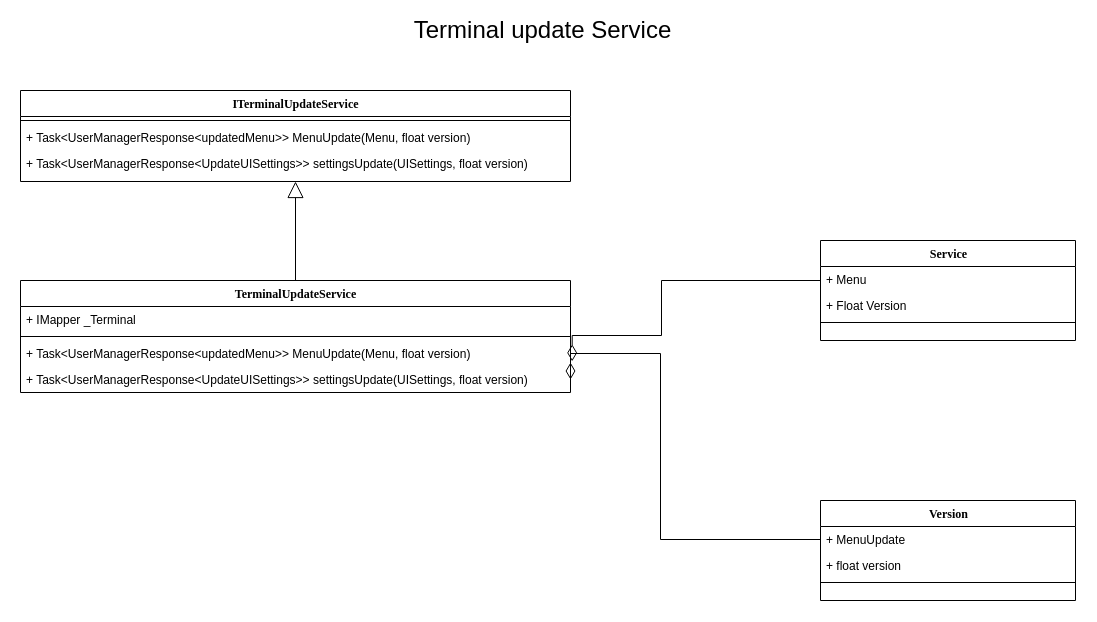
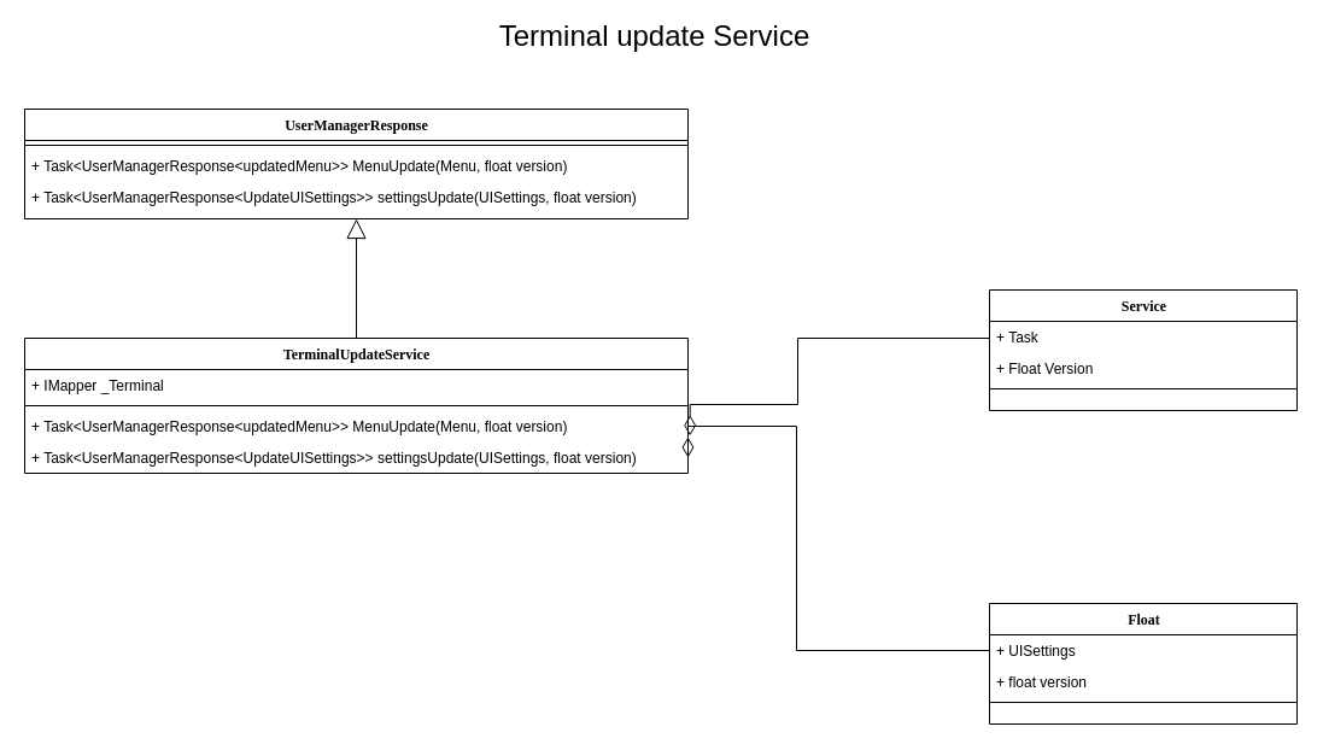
- <mxCell id="15" value="ITerminalUpdateService" style="swimlane;html=1;fontStyle=1;align=center;verticalAlign=top;childLayout=stackLayout;horizontal=1;startSize=26;horizontalStack=0;resizeParent=1;resizeLast=0;collapsible=1;marginBottom=0;swimlaneFillColor=#ffffff;rounded=0;shadow=0;comic=0;labelBackgroundColor=none;strokeWidth=1;fillColor=none;fontFamily=Verdana;fontSize=12" vertex="1" parent="1"><mxGeometry x="20" y="90" width="550" height="91" as="geometry" /></mxCell>
+ <mxCell id="15" value="UserManagerResponse" style="swimlane;html=1;fontStyle=1;align=center;verticalAlign=top;childLayout=stackLayout;horizontal=1;startSize=26;horizontalStack=0;resizeParent=1;resizeLast=0;collapsible=1;marginBottom=0;swimlaneFillColor=#ffffff;rounded=0;shadow=0;comic=0;labelBackgroundColor=none;strokeWidth=1;fillColor=none;fontFamily=Verdana;fontSize=12" vertex="1" parent="1"><mxGeometry x="20" y="90" width="550" height="91" as="geometry" /></mxCell>
- <mxCell id="20" value="+ Menu&amp;nbsp;" style="text;html=1;strokeColor=none;fillColor=none;align=left;verticalAlign=top;spacingLeft=4;spacingRight=4;whiteSpace=wrap;overflow=hidden;rotatable=0;points=[[0,0.5],[1,0.5]];portConstraint=eastwest;" vertex="1" parent="19"><mxGeometry y="26" width="255" height="26" as="geometry" /></mxCell>
+ <mxCell id="20" value="+ Task&amp;nbsp;" style="text;html=1;strokeColor=none;fillColor=none;align=left;verticalAlign=top;spacingLeft=4;spacingRight=4;whiteSpace=wrap;overflow=hidden;rotatable=0;points=[[0,0.5],[1,0.5]];portConstraint=eastwest;" vertex="1" parent="19"><mxGeometry y="26" width="255" height="26" as="geometry" /></mxCell>
- <mxCell id="9" value="Version" style="swimlane;html=1;fontStyle=1;align=center;verticalAlign=top;childLayout=stackLayout;horizontal=1;startSize=26;horizontalStack=0;resizeParent=1;resizeLast=0;collapsible=1;marginBottom=0;swimlaneFillColor=#ffffff;rounded=0;shadow=0;comic=0;labelBackgroundColor=none;strokeWidth=1;fillColor=none;fontFamily=Verdana;fontSize=12" vertex="1" parent="1"><mxGeometry x="820" y="500" width="255" height="100" as="geometry" /></mxCell>
+ <mxCell id="9" value="Float" style="swimlane;html=1;fontStyle=1;align=center;verticalAlign=top;childLayout=stackLayout;horizontal=1;startSize=26;horizontalStack=0;resizeParent=1;resizeLast=0;collapsible=1;marginBottom=0;swimlaneFillColor=#ffffff;rounded=0;shadow=0;comic=0;labelBackgroundColor=none;strokeWidth=1;fillColor=none;fontFamily=Verdana;fontSize=12" vertex="1" parent="1"><mxGeometry x="820" y="500" width="255" height="100" as="geometry" /></mxCell>
- <mxCell id="10" value="+ MenuUpdate" style="text;html=1;strokeColor=none;fillColor=none;align=left;verticalAlign=top;spacingLeft=4;spacingRight=4;whiteSpace=wrap;overflow=hidden;rotatable=0;points=[[0,0.5],[1,0.5]];portConstraint=eastwest;" vertex="1" parent="9"><mxGeometry y="26" width="255" height="26" as="geometry" /></mxCell>
+ <mxCell id="10" value="+ UISettings" style="text;html=1;strokeColor=none;fillColor=none;align=left;verticalAlign=top;spacingLeft=4;spacingRight=4;whiteSpace=wrap;overflow=hidden;rotatable=0;points=[[0,0.5],[1,0.5]];portConstraint=eastwest;" vertex="1" parent="9"><mxGeometry y="26" width="255" height="26" as="geometry" /></mxCell>
